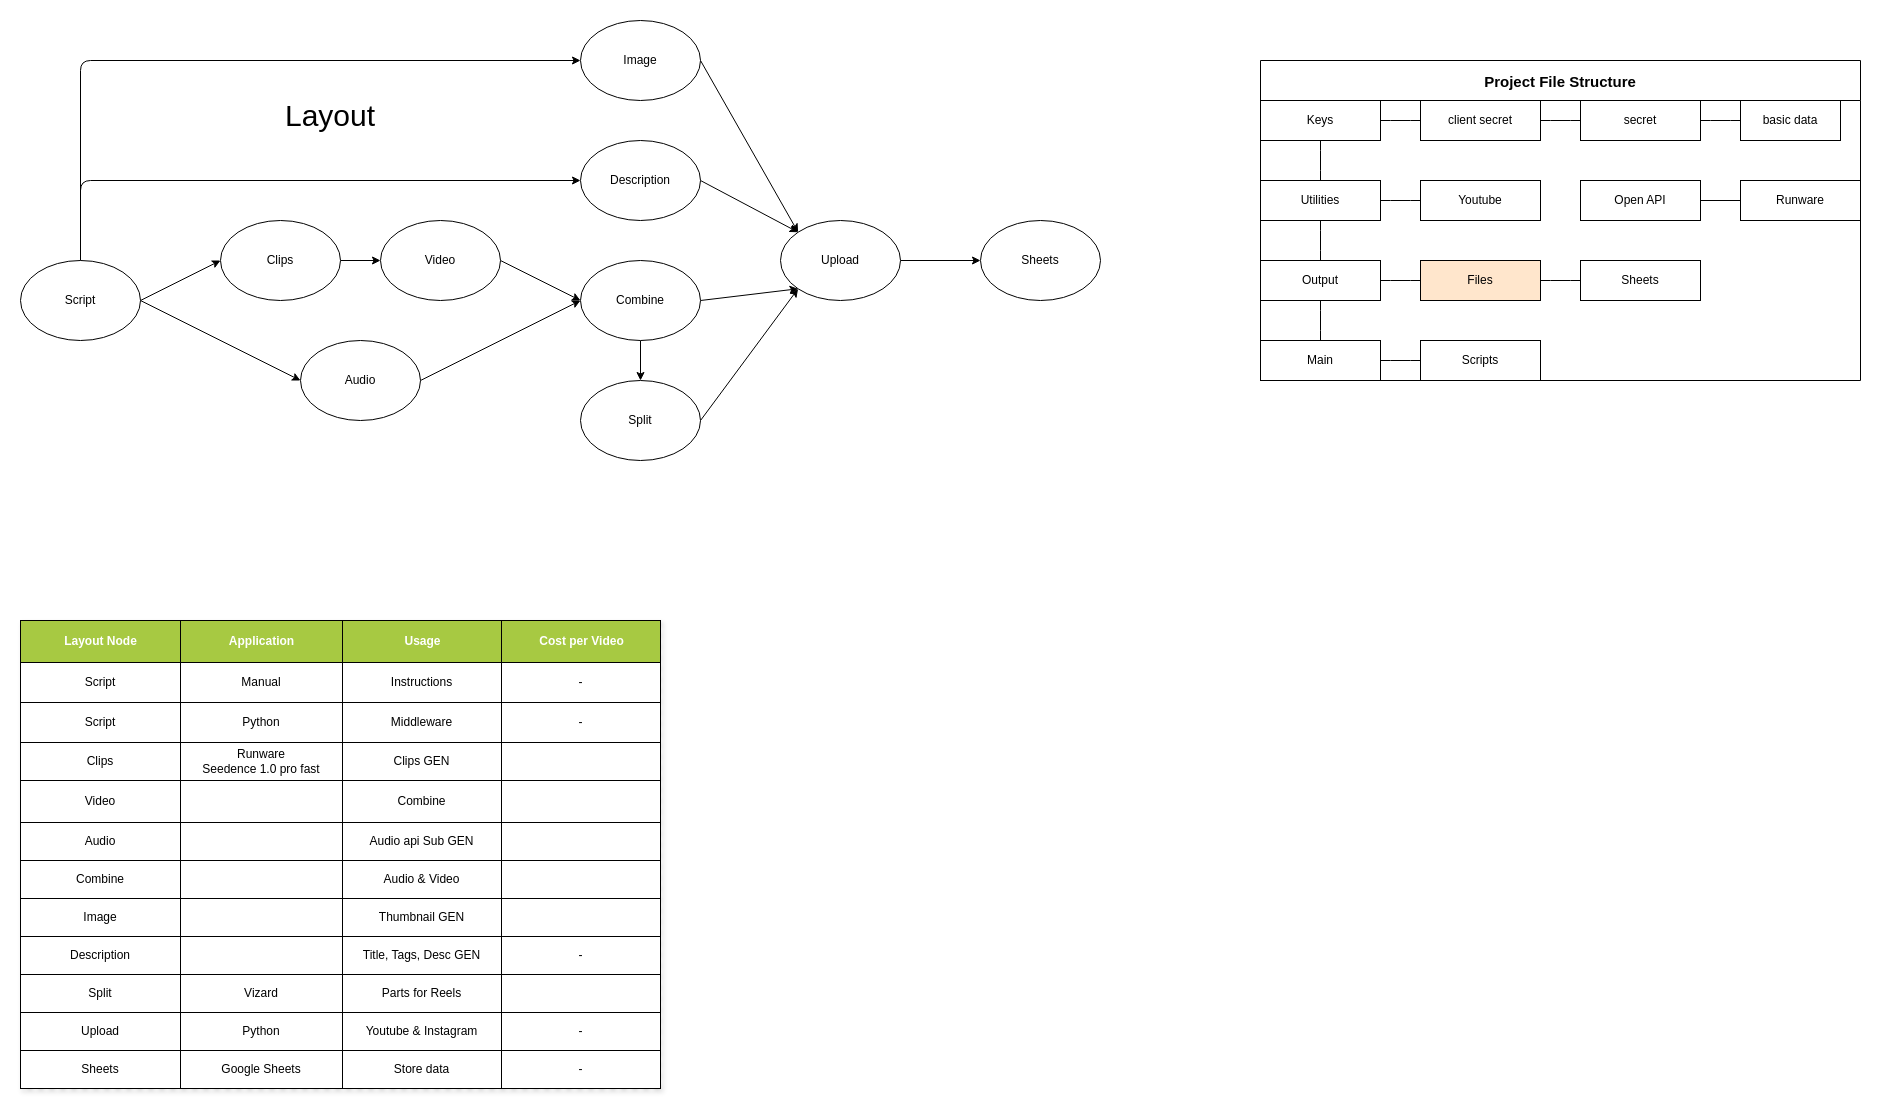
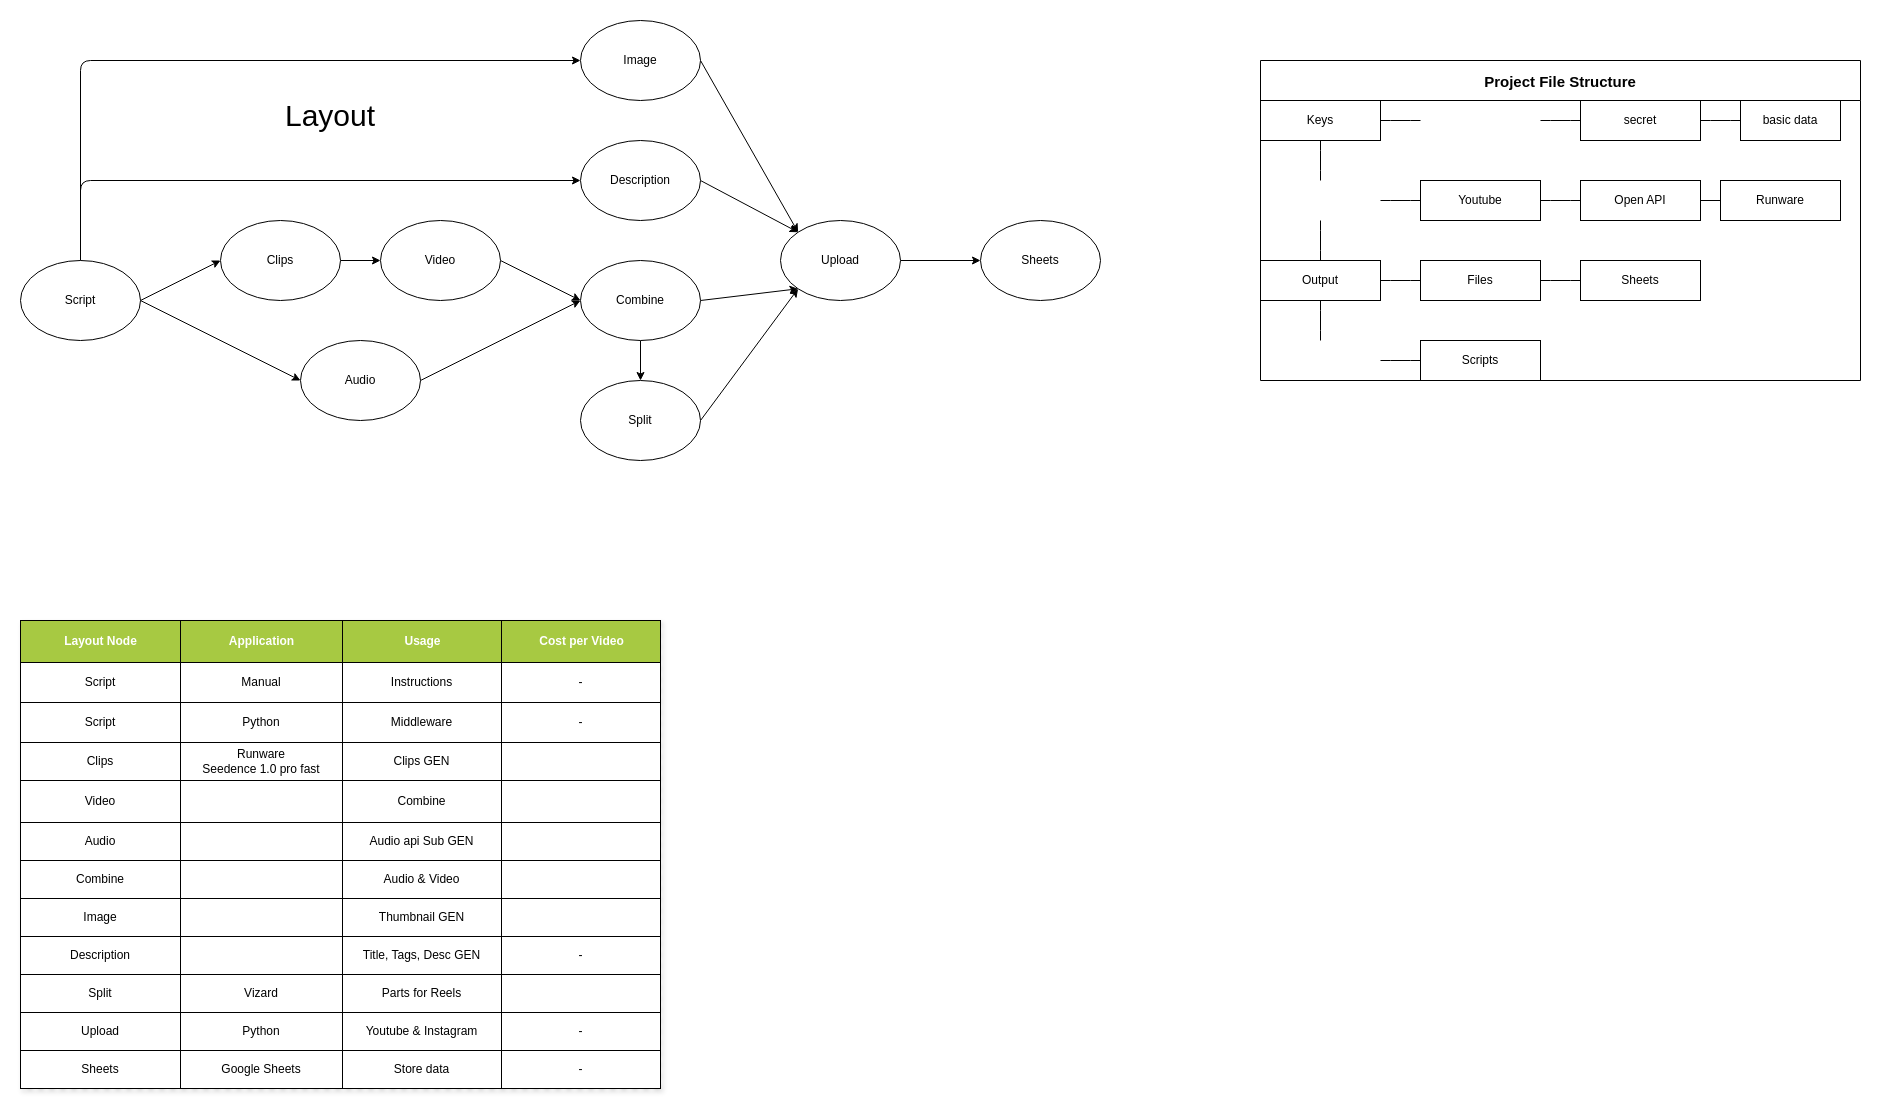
- <mxCell id="32" value="client secret" style="whiteSpace=wrap;html=1;treeFolding=1;treeMoving=1;newEdgeStyle={&quot;edgeStyle&quot;:&quot;elbowEdgeStyle&quot;,&quot;startArrow&quot;:&quot;none&quot;,&quot;endArrow&quot;:&quot;none&quot;};movable=0;resizable=0;rotatable=0;deletable=0;editable=0;locked=1;connectable=0;" vertex="1" parent="23"><mxGeometry x="160" y="40" width="120" height="40" as="geometry" /></mxCell>
- <mxCell id="26" value="Utilities" style="whiteSpace=wrap;html=1;treeFolding=1;treeMoving=1;newEdgeStyle={&quot;edgeStyle&quot;:&quot;elbowEdgeStyle&quot;,&quot;startArrow&quot;:&quot;none&quot;,&quot;endArrow&quot;:&quot;none&quot;};movable=0;resizable=0;rotatable=0;deletable=0;editable=0;locked=1;connectable=0;" vertex="1" parent="23"><mxGeometry y="120" width="120" height="40" as="geometry" /></mxCell>
+ <mxCell id="39" value="" style="edgeStyle=elbowEdgeStyle;html=1;elbow=vertical;startArrow=none;endArrow=none;exitX=1;exitY=0.5;exitDx=0;exitDy=0;movable=0;resizable=0;rotatable=0;deletable=0;editable=0;locked=1;connectable=0;" edge="1" target="40" source="38" parent="23"><mxGeometry relative="1" as="geometry"><mxPoint x="360" y="340" as="sourcePoint" /></mxGeometry></mxCell>
- <mxCell id="42" value="Runware" style="whiteSpace=wrap;html=1;treeFolding=1;treeMoving=1;newEdgeStyle={&quot;edgeStyle&quot;:&quot;elbowEdgeStyle&quot;,&quot;startArrow&quot;:&quot;none&quot;,&quot;endArrow&quot;:&quot;none&quot;};movable=0;resizable=0;rotatable=0;deletable=0;editable=0;locked=1;connectable=0;" vertex="1" parent="23"><mxGeometry x="480" y="120" width="120" height="40" as="geometry" /></mxCell>
+ <mxCell id="42" value="Runware" style="whiteSpace=wrap;html=1;treeFolding=1;treeMoving=1;newEdgeStyle={&quot;edgeStyle&quot;:&quot;elbowEdgeStyle&quot;,&quot;startArrow&quot;:&quot;none&quot;,&quot;endArrow&quot;:&quot;none&quot;};movable=0;resizable=0;rotatable=0;deletable=0;editable=0;locked=1;connectable=0;" vertex="1" parent="23"><mxGeometry x="460" y="120" width="120" height="40" as="geometry" /></mxCell>
- <mxCell id="44" value="Files" style="whiteSpace=wrap;html=1;treeFolding=1;treeMoving=1;newEdgeStyle={&quot;edgeStyle&quot;:&quot;elbowEdgeStyle&quot;,&quot;startArrow&quot;:&quot;none&quot;,&quot;endArrow&quot;:&quot;none&quot;};movable=0;resizable=0;rotatable=0;deletable=0;editable=0;locked=1;connectable=0;fillColor=#ffe6cc;" vertex="1" parent="23"><mxGeometry x="160" y="200" width="120" height="40" as="geometry" /></mxCell>
+ <mxCell id="44" value="Files" style="whiteSpace=wrap;html=1;treeFolding=1;treeMoving=1;newEdgeStyle={&quot;edgeStyle&quot;:&quot;elbowEdgeStyle&quot;,&quot;startArrow&quot;:&quot;none&quot;,&quot;endArrow&quot;:&quot;none&quot;};movable=0;resizable=0;rotatable=0;deletable=0;editable=0;locked=1;connectable=0;" vertex="1" parent="23"><mxGeometry x="160" y="200" width="120" height="40" as="geometry" /></mxCell>
- <mxCell id="30" value="Main" style="whiteSpace=wrap;html=1;treeFolding=1;treeMoving=1;newEdgeStyle={&quot;edgeStyle&quot;:&quot;elbowEdgeStyle&quot;,&quot;startArrow&quot;:&quot;none&quot;,&quot;endArrow&quot;:&quot;none&quot;};movable=0;resizable=0;rotatable=0;deletable=0;editable=0;locked=1;connectable=0;" vertex="1" parent="23"><mxGeometry y="280" width="120" height="40" as="geometry" /></mxCell>
